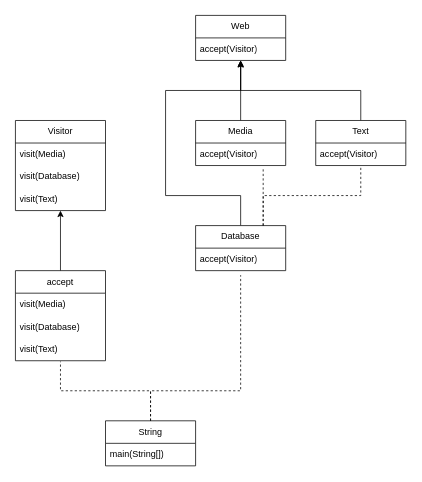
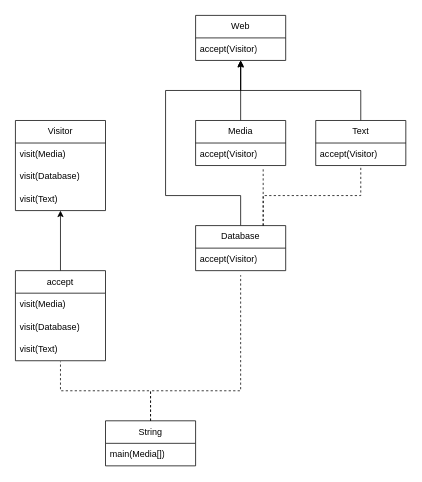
- <mxCell id="23" value="main(String[])" style="text;strokeColor=none;fillColor=none;align=left;verticalAlign=middle;spacingLeft=4;spacingRight=4;overflow=hidden;points=[[0,0.5],[1,0.5]];portConstraint=eastwest;rotatable=0;whiteSpace=wrap;html=1;" vertex="1" parent="22"><mxGeometry y="30" width="120" height="30" as="geometry" /></mxCell>
+ <mxCell id="23" value="main(Media[])" style="text;strokeColor=none;fillColor=none;align=left;verticalAlign=middle;spacingLeft=4;spacingRight=4;overflow=hidden;points=[[0,0.5],[1,0.5]];portConstraint=eastwest;rotatable=0;whiteSpace=wrap;html=1;" vertex="1" parent="22"><mxGeometry y="30" width="120" height="30" as="geometry" /></mxCell>
